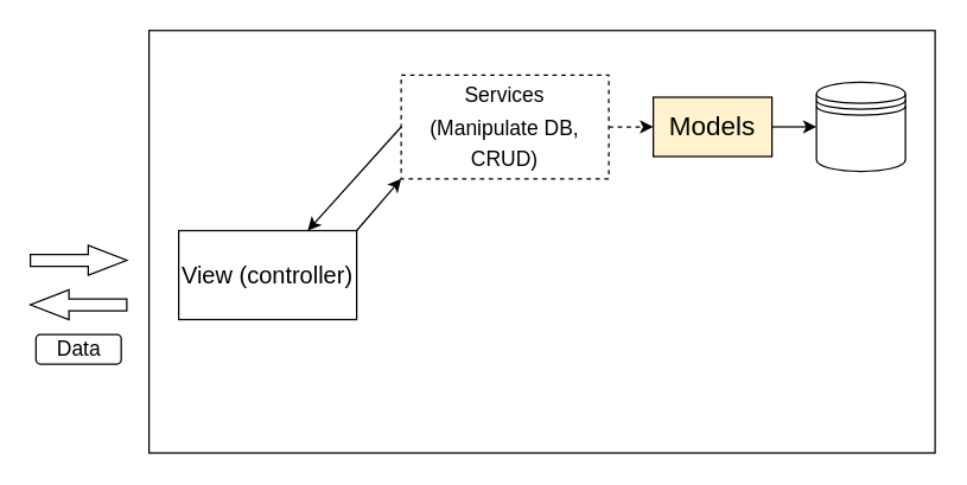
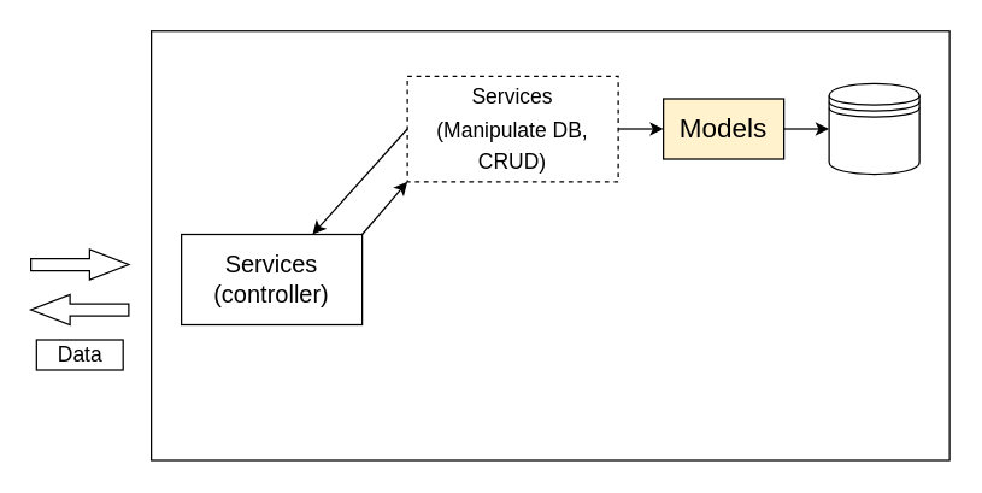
- <mxCell id="9" style="edgeStyle=none;html=1;fontSize=14;dashed=1;" edge="1" parent="1" source="11" target="8"><mxGeometry relative="1" as="geometry" /></mxCell>
+ <mxCell id="9" style="edgeStyle=none;html=1;fontSize=14;" edge="1" parent="1" source="11" target="8"><mxGeometry relative="1" as="geometry" /></mxCell>
- <mxCell id="5" value="&lt;font size=&quot;3&quot;&gt;View (controller)&lt;/font&gt;" style="whiteSpace=wrap;html=1;" vertex="1" parent="1"><mxGeometry x="120" y="155" width="120" height="60" as="geometry" /></mxCell>
+ <mxCell id="5" value="&lt;font size=&quot;3&quot;&gt;Services (controller)&lt;/font&gt;" style="whiteSpace=wrap;html=1;" vertex="1" parent="1"><mxGeometry x="120" y="155" width="120" height="60" as="geometry" /></mxCell>
- <mxCell id="13" value="Data&lt;br&gt;" style="whiteSpace=wrap;html=1;fontSize=14;rounded=1;" vertex="1" parent="1"><mxGeometry x="23.75" y="225" width="57.5" height="20" as="geometry" /></mxCell>
+ <mxCell id="13" value="Data&lt;br&gt;" style="whiteSpace=wrap;html=1;fontSize=14;" vertex="1" parent="1"><mxGeometry x="23.75" y="225" width="57.5" height="20" as="geometry" /></mxCell>
